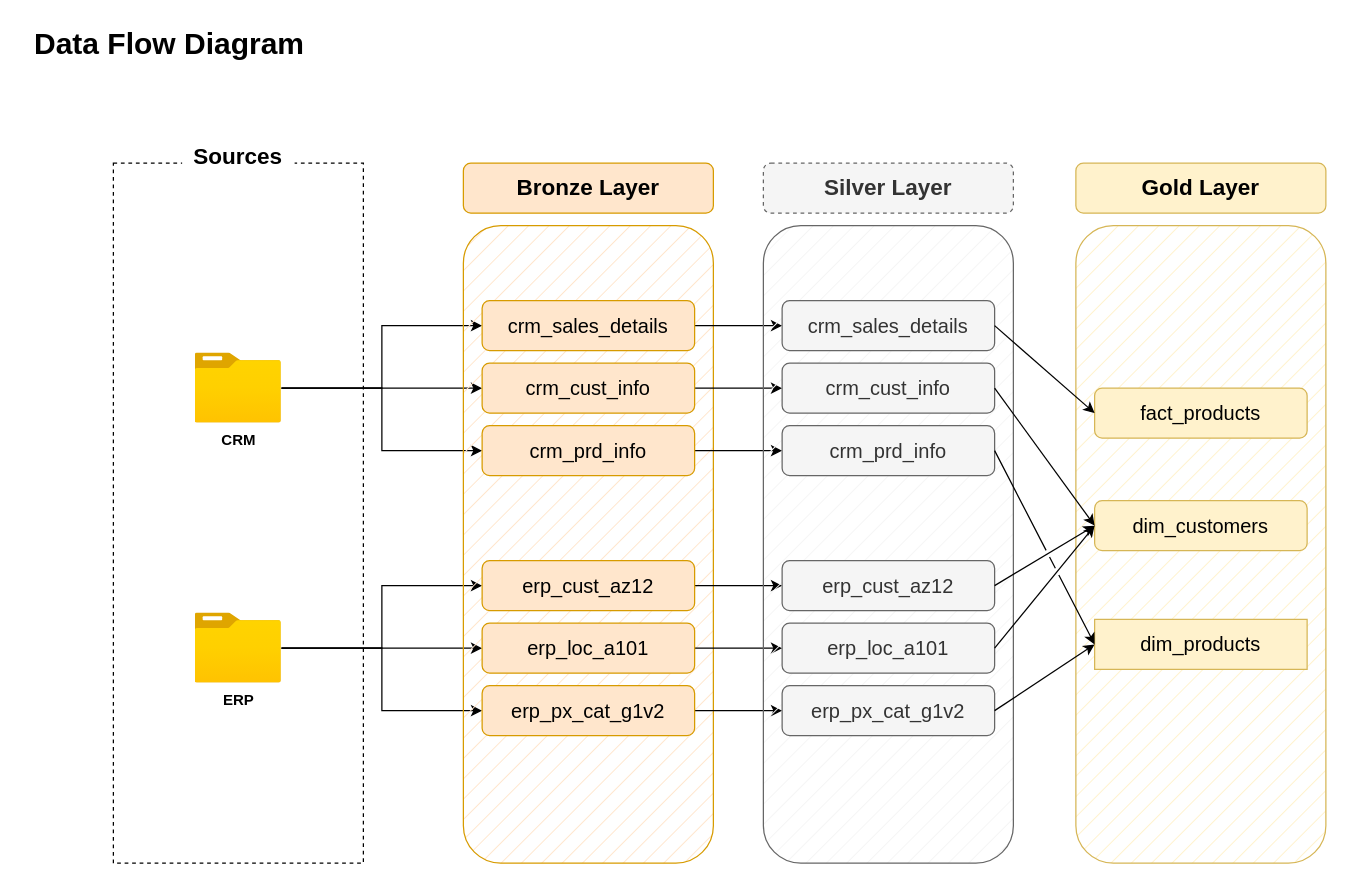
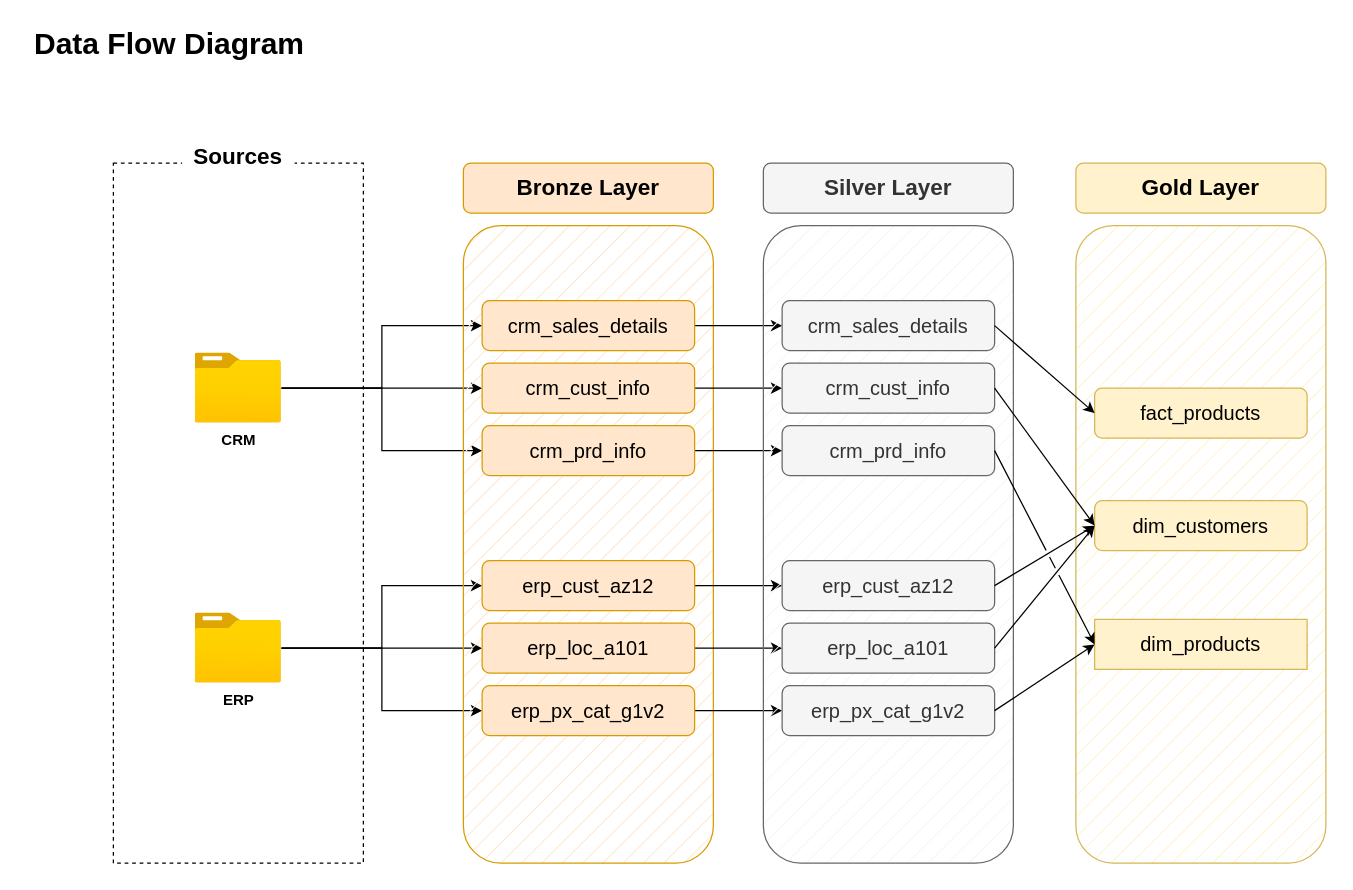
- <mxCell id="27" value="&lt;b&gt;&lt;font style=&quot;font-size: 18px;&quot;&gt;Silver Layer&lt;/font&gt;&lt;/b&gt;" style="rounded=1;whiteSpace=wrap;html=1;fillColor=#f5f5f5;strokeColor=#666666;fontColor=#333333;dashed=1;" vertex="1" parent="1"><mxGeometry x="610" y="130" width="200" height="40" as="geometry" /></mxCell>
+ <mxCell id="27" value="&lt;b&gt;&lt;font style=&quot;font-size: 18px;&quot;&gt;Silver Layer&lt;/font&gt;&lt;/b&gt;" style="rounded=1;whiteSpace=wrap;html=1;fillColor=#f5f5f5;strokeColor=#666666;fontColor=#333333;" vertex="1" parent="1"><mxGeometry x="610" y="130" width="200" height="40" as="geometry" /></mxCell>
